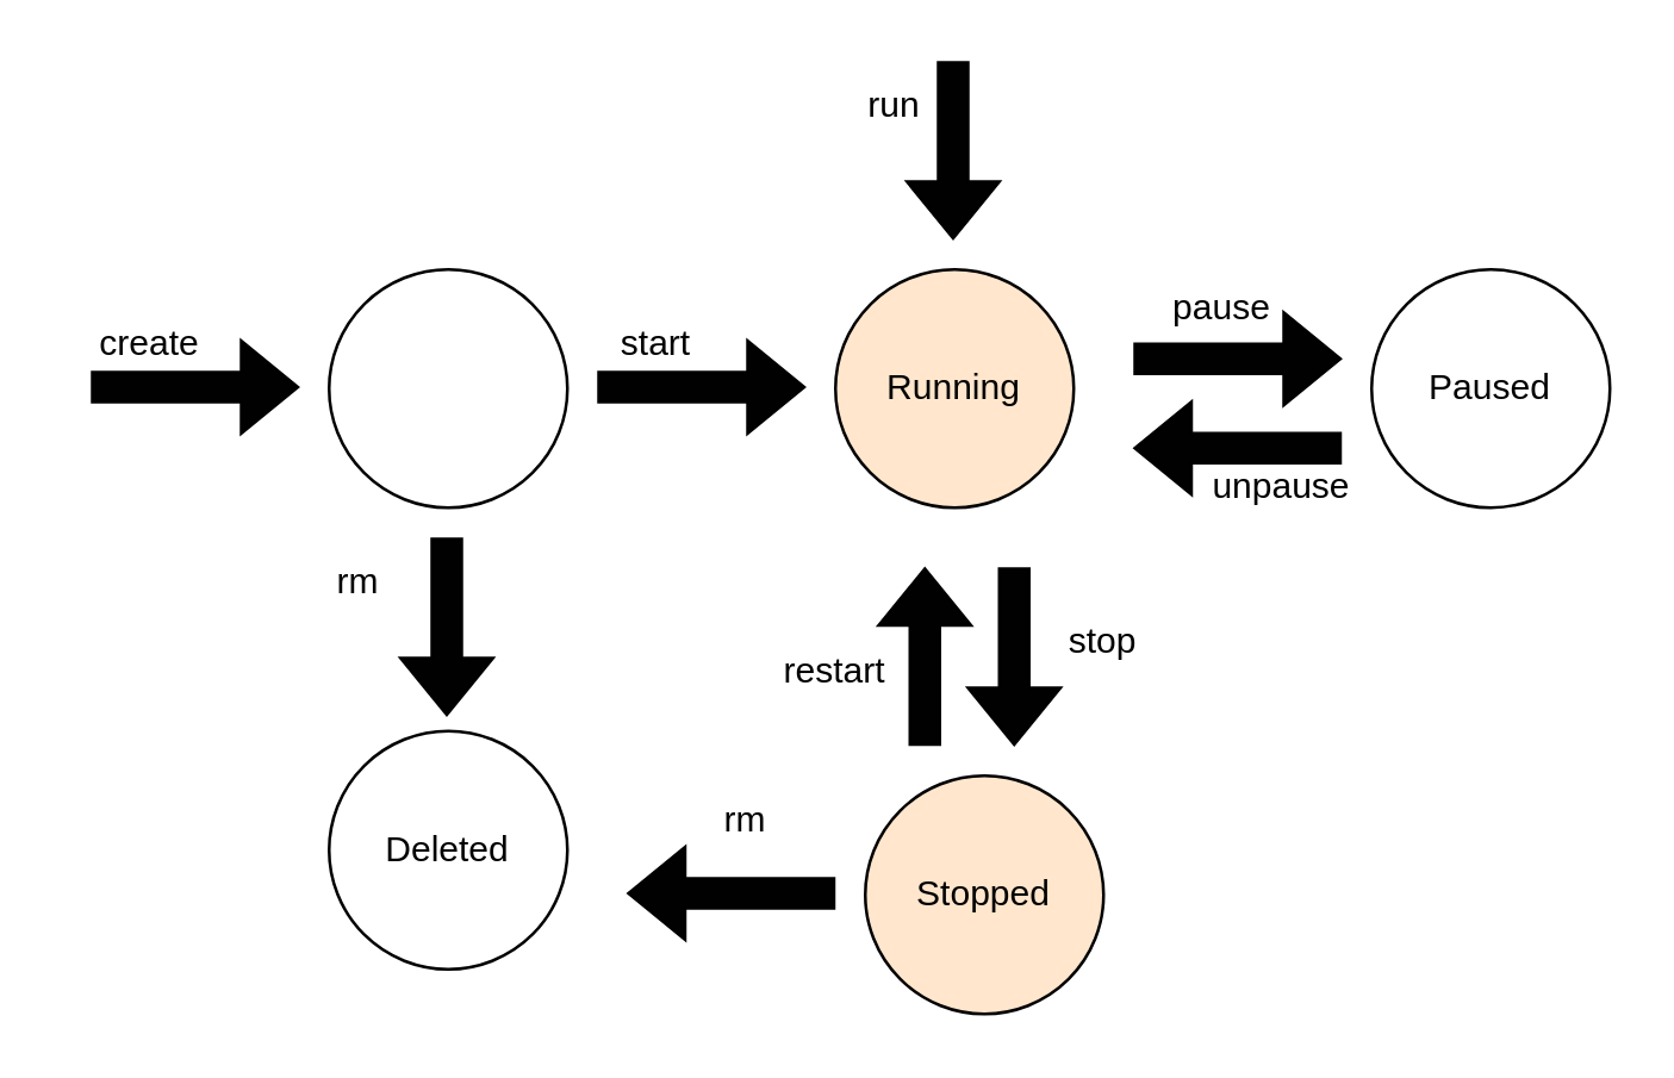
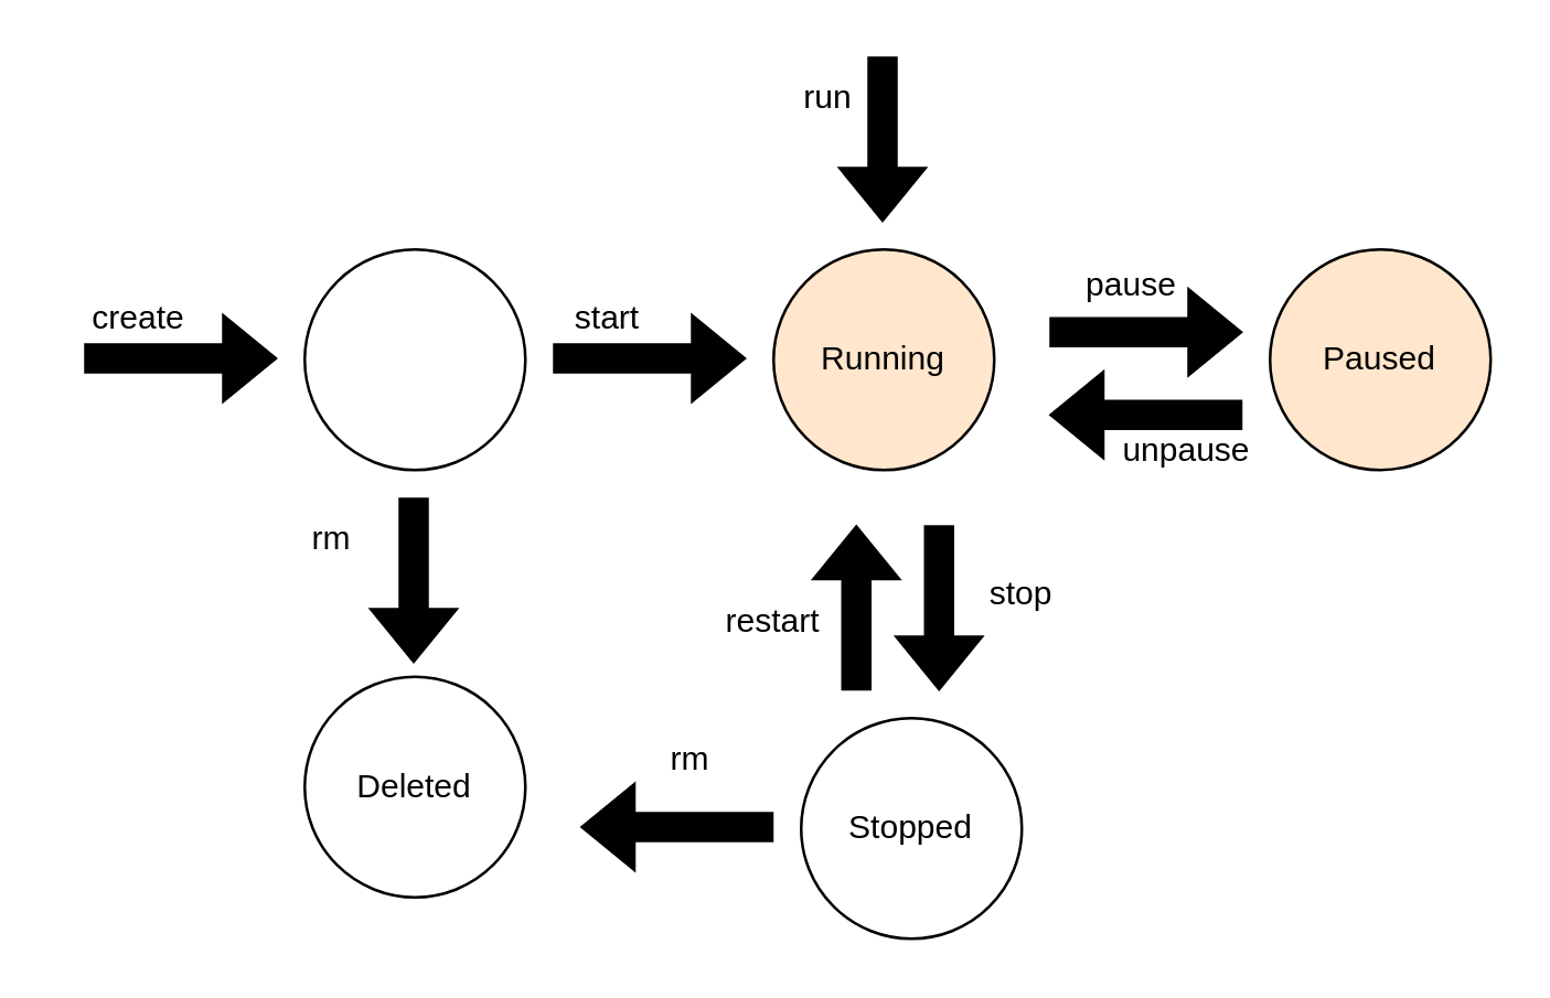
- <mxCell id="4" value="Paused" style="ellipse;whiteSpace=wrap;html=1;aspect=fixed;" vertex="1" parent="1"><mxGeometry x="460" y="90" width="80" height="80" as="geometry" /></mxCell>
+ <mxCell id="4" value="Paused" style="ellipse;whiteSpace=wrap;html=1;aspect=fixed;fillColor=#ffe6cc;" vertex="1" parent="1"><mxGeometry x="460" y="90" width="80" height="80" as="geometry" /></mxCell>
- <mxCell id="6" value="Stopped" style="ellipse;whiteSpace=wrap;html=1;aspect=fixed;fillColor=#ffe6cc;" vertex="1" parent="1"><mxGeometry x="290" y="260" width="80" height="80" as="geometry" /></mxCell>
+ <mxCell id="6" value="Stopped" style="ellipse;whiteSpace=wrap;html=1;aspect=fixed;" vertex="1" parent="1"><mxGeometry x="290" y="260" width="80" height="80" as="geometry" /></mxCell>
